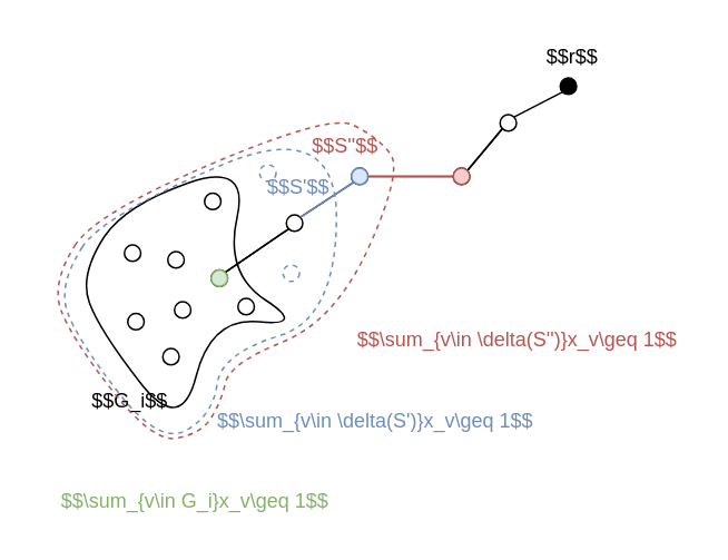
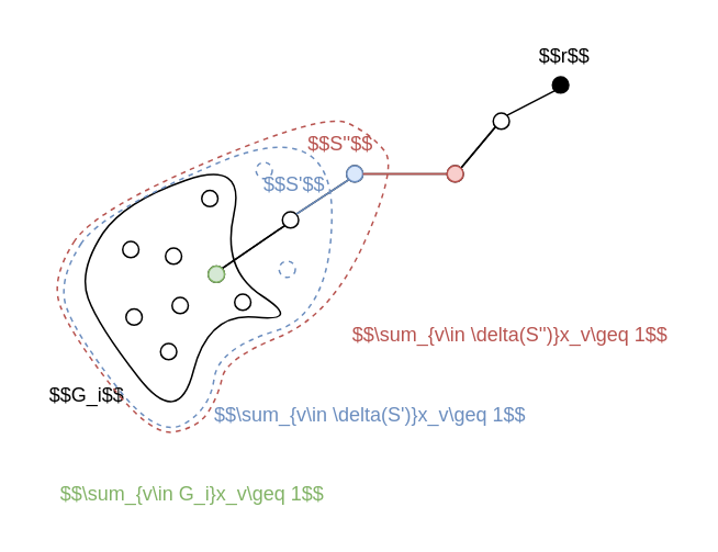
- <mxCell id="18" value="$$G_i$$" style="text;html=1;align=center;verticalAlign=middle;resizable=0;points=[];autosize=1;strokeColor=none;fillColor=none;" vertex="1" parent="1"><mxGeometry x="45" y="226" width="64" height="27" as="geometry" /></mxCell>
+ <mxCell id="18" value="$$G_i$$" style="text;html=1;align=center;verticalAlign=middle;resizable=0;points=[];autosize=1;strokeColor=none;fillColor=none;" vertex="1" parent="1"><mxGeometry x="20" y="226" width="64" height="27" as="geometry" /></mxCell>
